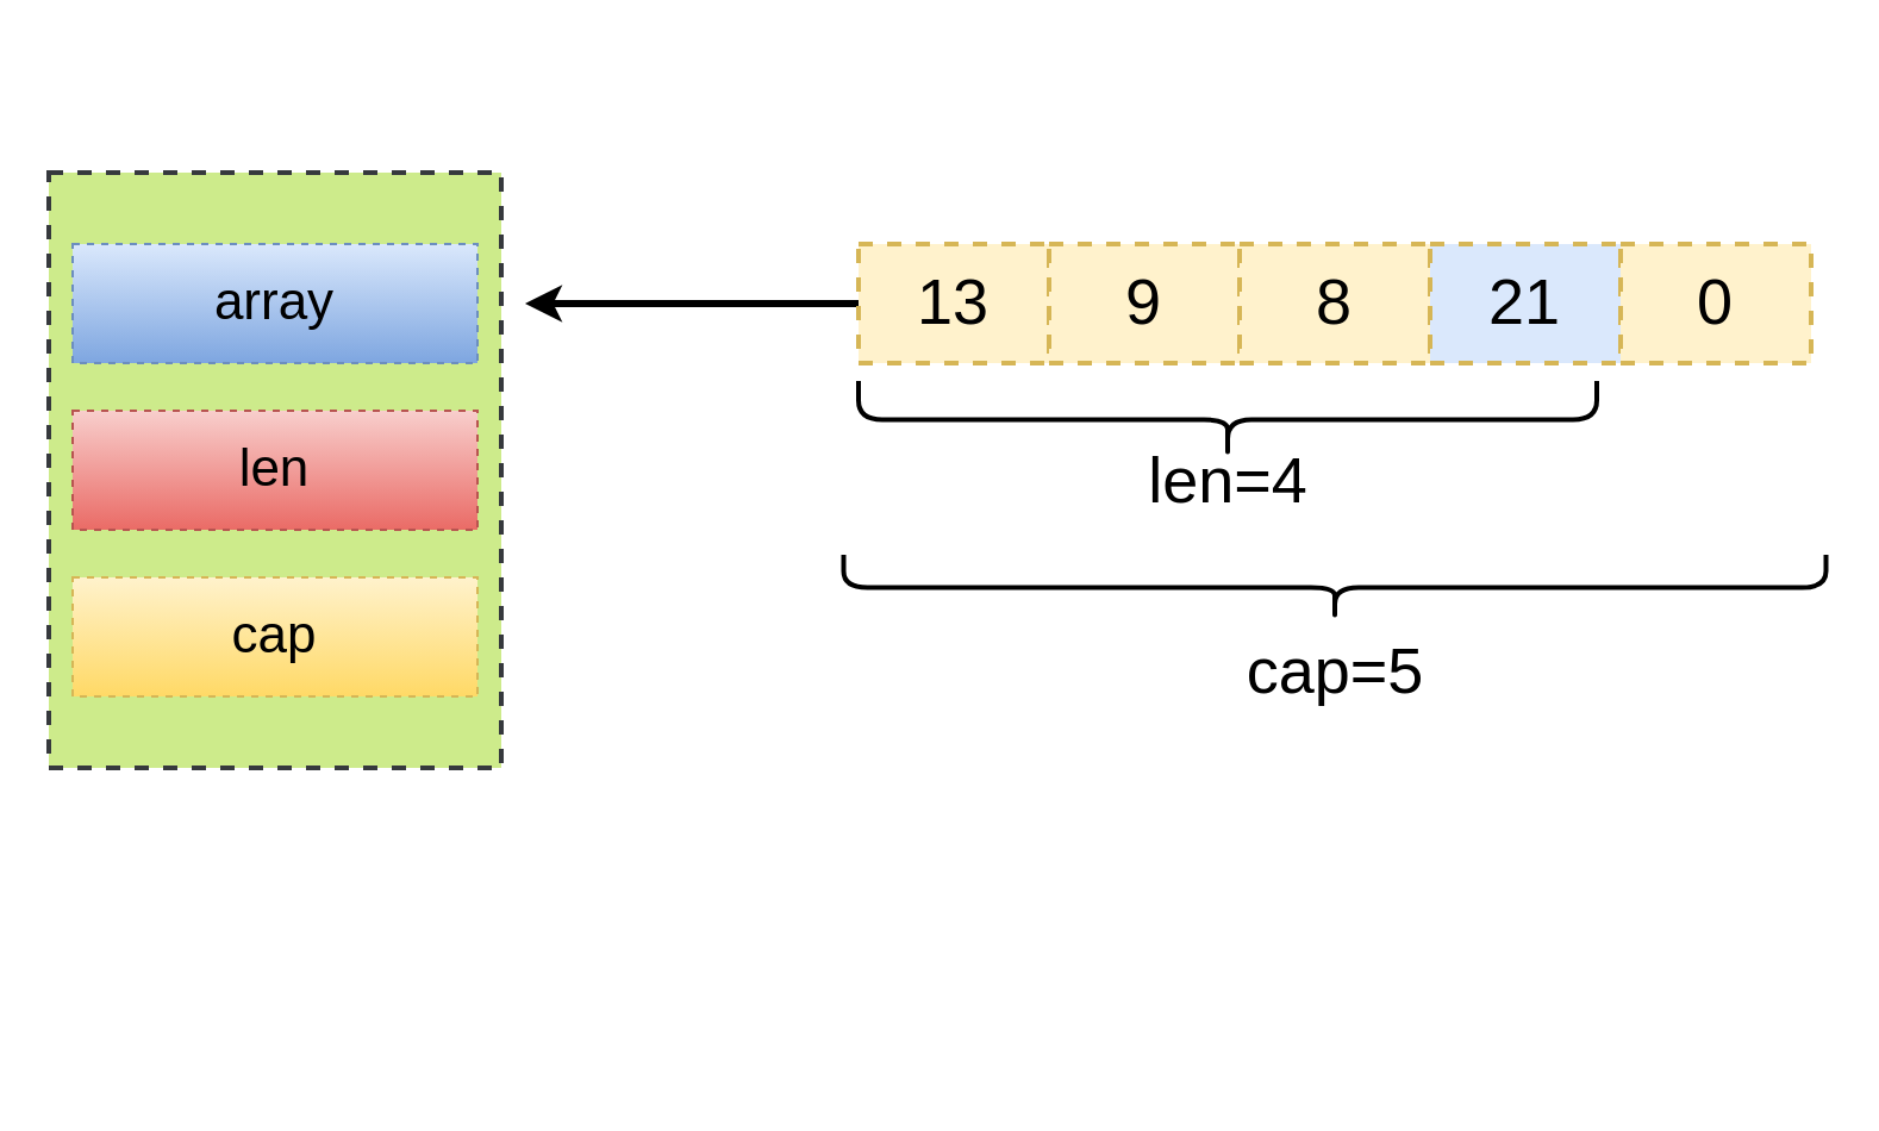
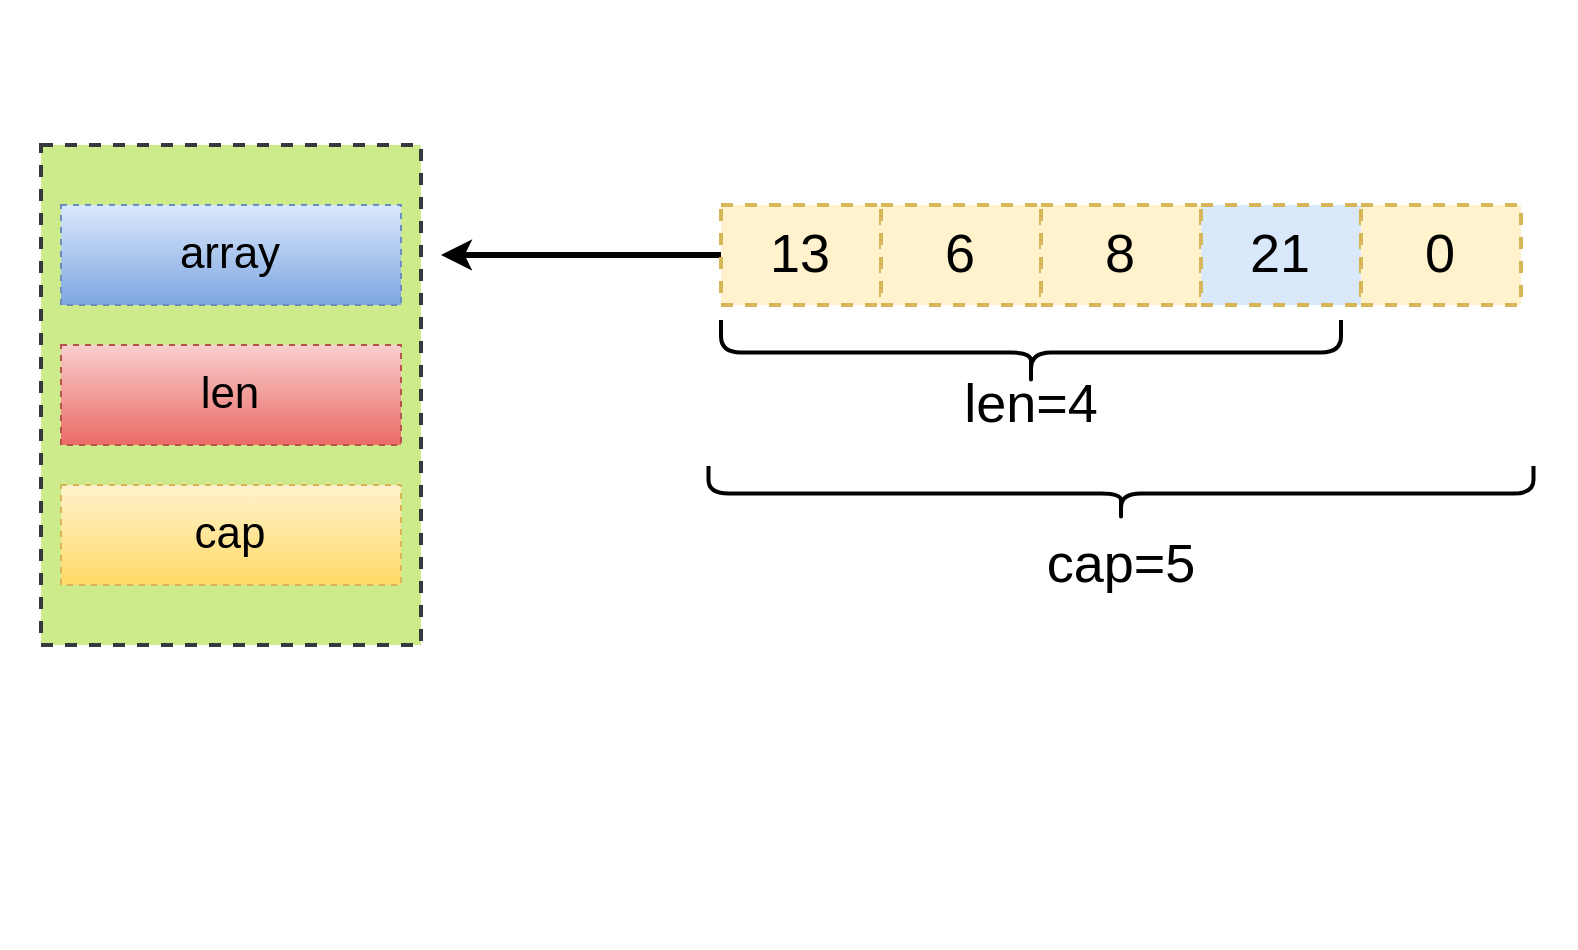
- <mxCell id="9" value="9" style="rounded=0;whiteSpace=wrap;html=1;dashed=1;strokeWidth=2;fillColor=#fff2cc;strokeColor=#d6b656;fontSize=27;" vertex="1" parent="2"><mxGeometry x="420" y="30" width="80" height="50" as="geometry" /></mxCell>
+ <mxCell id="9" value="6" style="rounded=0;whiteSpace=wrap;html=1;dashed=1;strokeWidth=2;fillColor=#fff2cc;strokeColor=#d6b656;fontSize=27;" vertex="1" parent="2"><mxGeometry x="420" y="30" width="80" height="50" as="geometry" /></mxCell>
